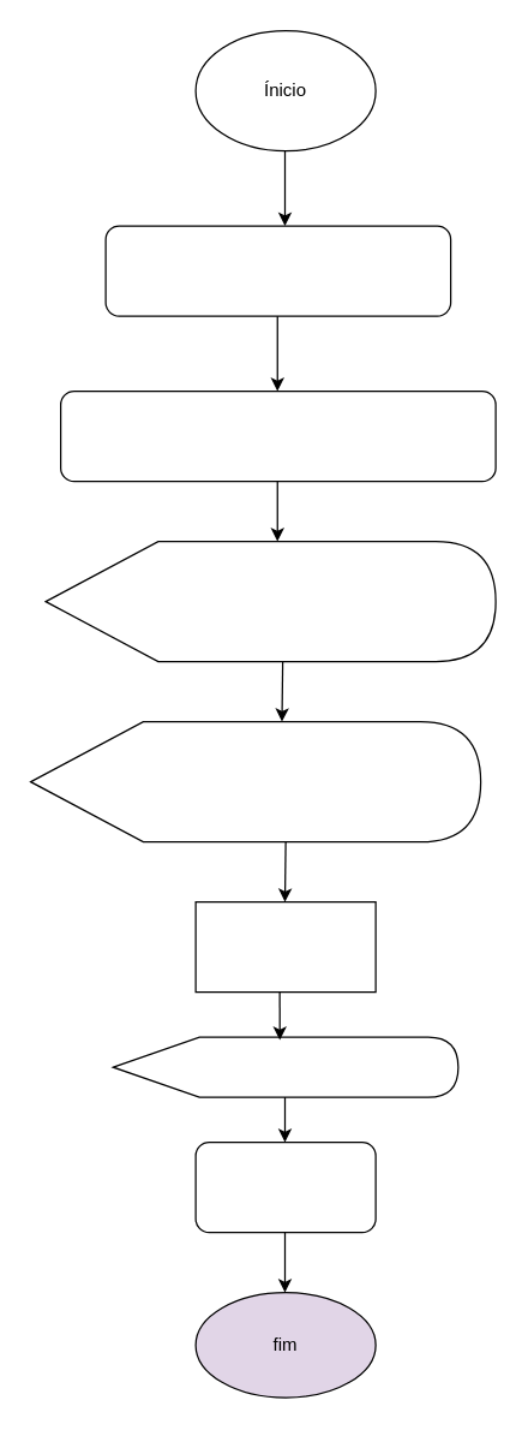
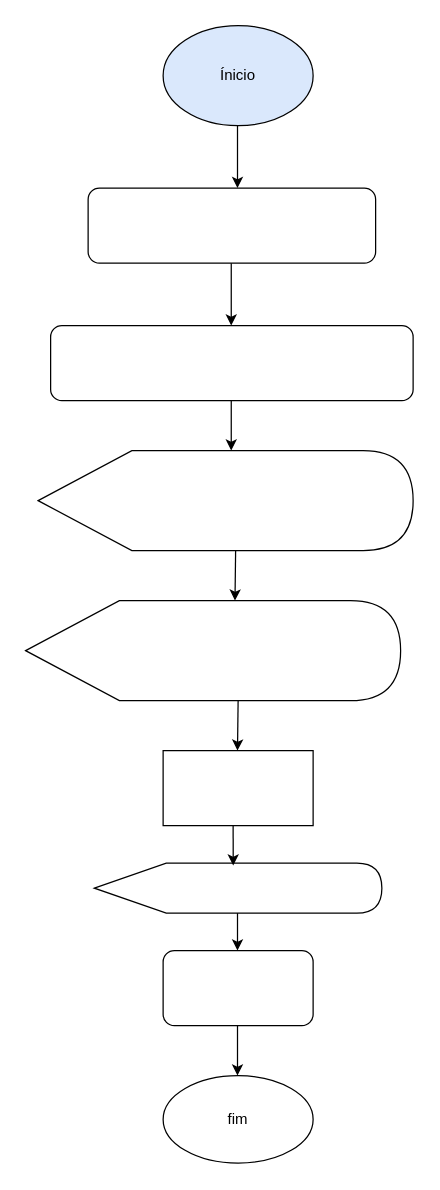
- <mxCell id="4" value="Ínicio" style="ellipse;whiteSpace=wrap;html=1;" parent="1" vertex="1"><mxGeometry x="130" y="20" width="120" height="80" as="geometry" /></mxCell>
+ <mxCell id="4" value="Ínicio" style="ellipse;whiteSpace=wrap;html=1;fillColor=#dae8fc;" parent="1" vertex="1"><mxGeometry x="130" y="20" width="120" height="80" as="geometry" /></mxCell>
- <mxCell id="13" value="fim" style="ellipse;whiteSpace=wrap;html=1;fillColor=#e1d5e7;" parent="1" vertex="1"><mxGeometry x="130" y="860" width="120" height="70" as="geometry" /></mxCell>
+ <mxCell id="13" value="fim" style="ellipse;whiteSpace=wrap;html=1;" parent="1" vertex="1"><mxGeometry x="130" y="860" width="120" height="70" as="geometry" /></mxCell>
